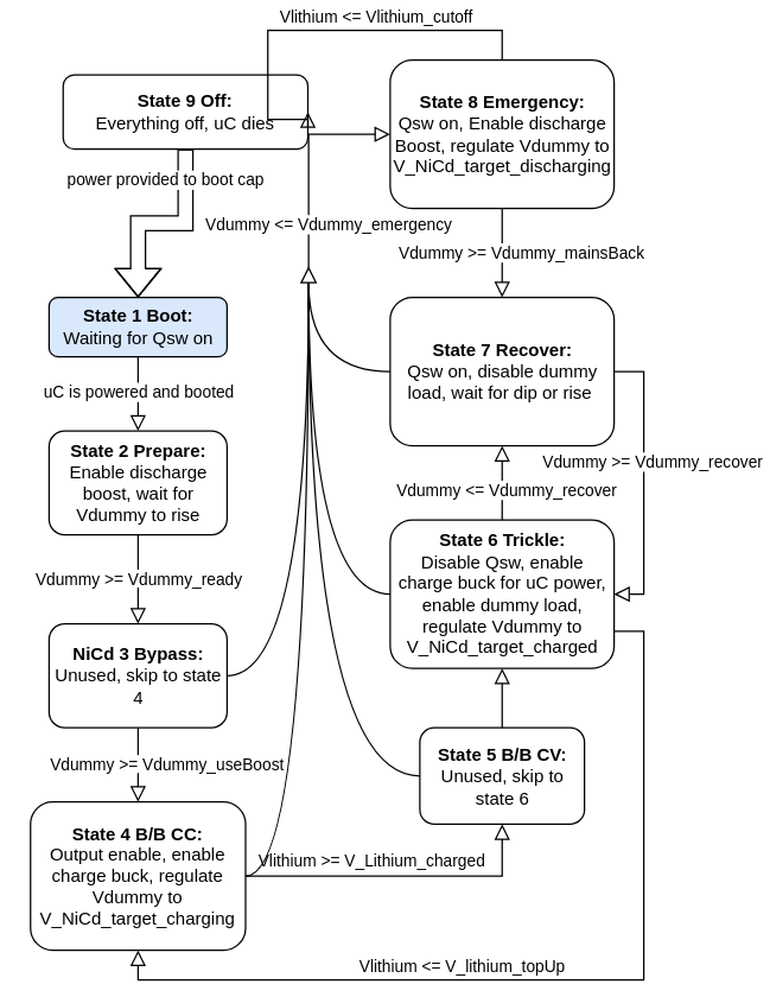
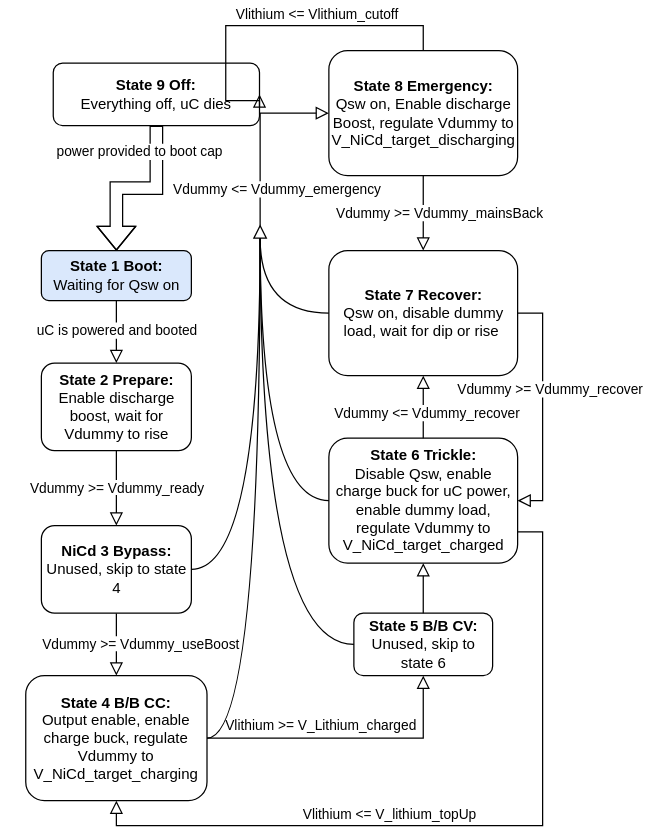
- <mxCell id="10" value="&lt;b&gt;State 5 B/B CV:&lt;/b&gt;&lt;div&gt;Unused, skip to state 6&lt;/div&gt;" style="rounded=1;whiteSpace=wrap;html=1;fontSize=12;glass=0;strokeWidth=1;shadow=0;" parent="1" vertex="1"><mxGeometry x="282.5" y="490" width="111" height="65" as="geometry" /></mxCell>
+ <mxCell id="10" value="&lt;b&gt;State 5 B/B CV:&lt;/b&gt;&lt;div&gt;Unused, skip to state 6&lt;/div&gt;" style="rounded=1;whiteSpace=wrap;html=1;fontSize=12;glass=0;strokeWidth=1;shadow=0;" parent="1" vertex="1"><mxGeometry x="282.5" y="490" width="111" height="50" as="geometry" /></mxCell>
